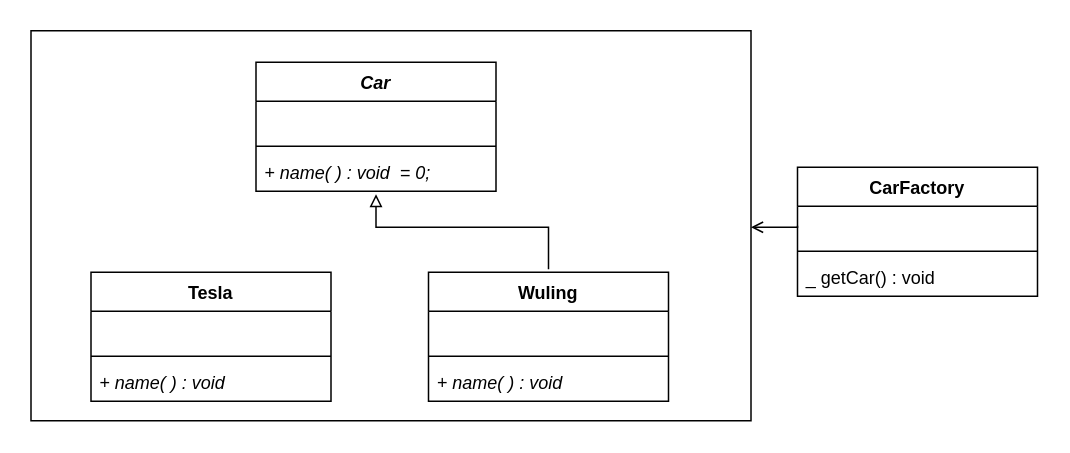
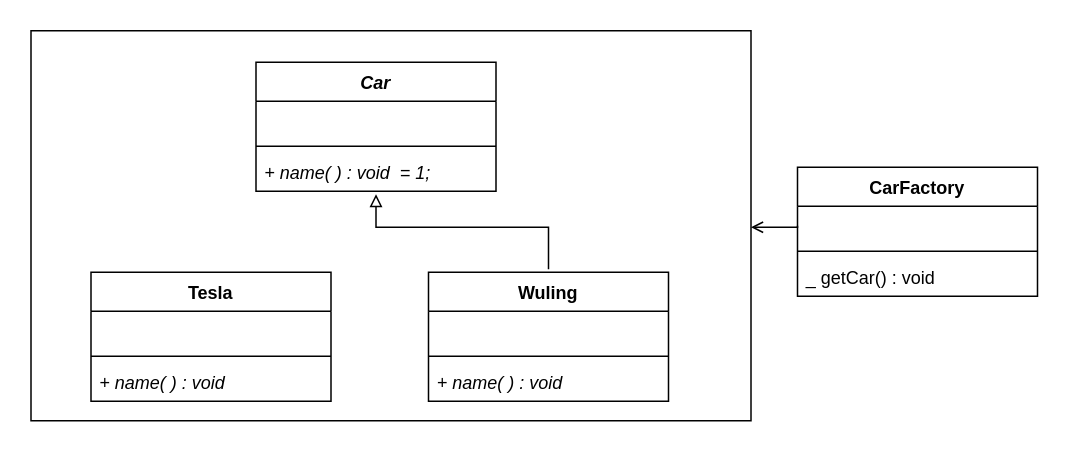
- <mxCell id="6" value="+ name( ) : void  = 0; " style="text;strokeColor=none;fillColor=none;align=left;verticalAlign=top;spacingLeft=4;spacingRight=4;overflow=hidden;rotatable=0;points=[[0,0.5],[1,0.5]];portConstraint=eastwest;labelBackgroundColor=none;fontStyle=2" vertex="1" parent="3"><mxGeometry y="60" width="160" height="26" as="geometry" /></mxCell>
+ <mxCell id="6" value="+ name( ) : void  = 1; " style="text;strokeColor=none;fillColor=none;align=left;verticalAlign=top;spacingLeft=4;spacingRight=4;overflow=hidden;rotatable=0;points=[[0,0.5],[1,0.5]];portConstraint=eastwest;labelBackgroundColor=none;fontStyle=2" vertex="1" parent="3"><mxGeometry y="60" width="160" height="26" as="geometry" /></mxCell>
